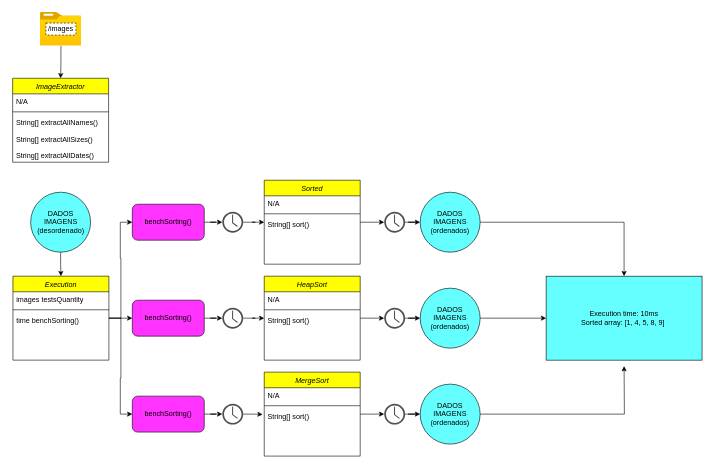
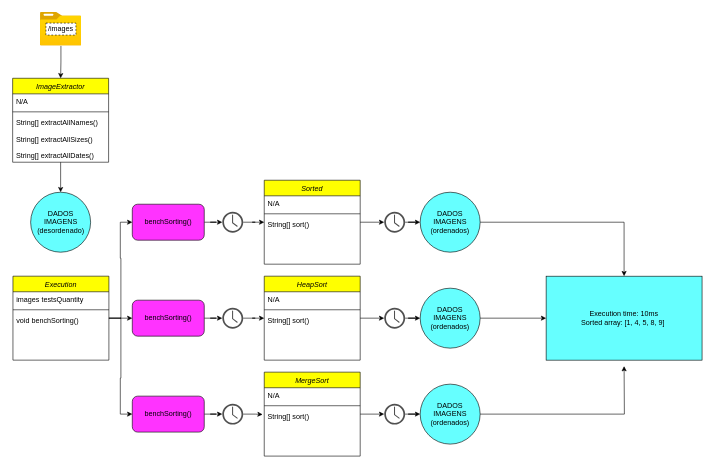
+ <mxCell id="2" style="edgeStyle=orthogonalEdgeStyle;rounded=0;orthogonalLoop=1;jettySize=auto;html=1;" edge="1" parent="1" source="3" target="33"><mxGeometry relative="1" as="geometry" /></mxCell>
- <mxCell id="32" style="edgeStyle=orthogonalEdgeStyle;rounded=0;orthogonalLoop=1;jettySize=auto;html=1;" edge="1" parent="1" source="33" target="10"><mxGeometry relative="1" as="geometry" /></mxCell>
- <mxCell id="13" value="time benchSorting()" style="text;align=left;verticalAlign=top;spacingLeft=4;spacingRight=4;overflow=hidden;rotatable=0;points=[[0,0.5],[1,0.5]];portConstraint=eastwest;" vertex="1" parent="10"><mxGeometry y="60" width="160" height="80" as="geometry" /></mxCell>
+ <mxCell id="13" value="void benchSorting()" style="text;align=left;verticalAlign=top;spacingLeft=4;spacingRight=4;overflow=hidden;rotatable=0;points=[[0,0.5],[1,0.5]];portConstraint=eastwest;" vertex="1" parent="10"><mxGeometry y="60" width="160" height="80" as="geometry" /></mxCell>
